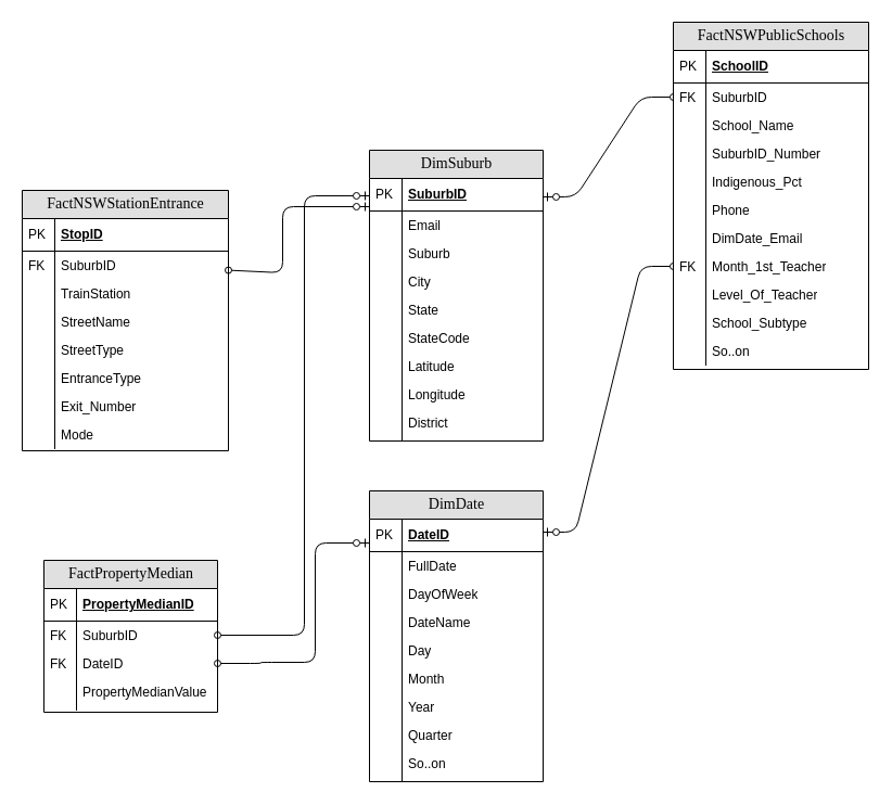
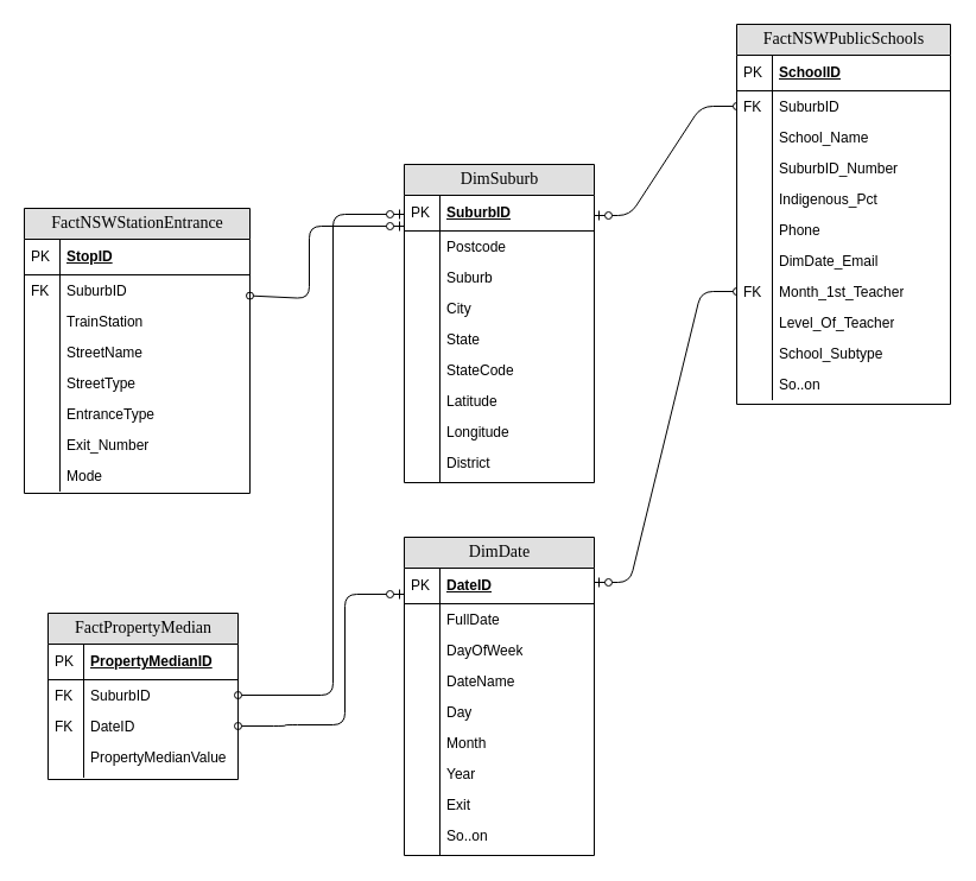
- <mxCell id="18" value="Email" style="shape=partialRectangle;top=0;left=0;right=0;bottom=0;html=1;align=left;verticalAlign=top;fillColor=none;spacingLeft=34;spacingRight=4;whiteSpace=wrap;overflow=hidden;rotatable=0;points=[[0,0.5],[1,0.5]];portConstraint=eastwest;dropTarget=0;" vertex="1" parent="15"><mxGeometry y="56" width="160" height="26" as="geometry" /></mxCell>
+ <mxCell id="18" value="Postcode" style="shape=partialRectangle;top=0;left=0;right=0;bottom=0;html=1;align=left;verticalAlign=top;fillColor=none;spacingLeft=34;spacingRight=4;whiteSpace=wrap;overflow=hidden;rotatable=0;points=[[0,0.5],[1,0.5]];portConstraint=eastwest;dropTarget=0;" vertex="1" parent="15"><mxGeometry y="56" width="160" height="26" as="geometry" /></mxCell>
- <mxCell id="51" value="Quarter" style="shape=partialRectangle;top=0;left=0;right=0;bottom=0;html=1;align=left;verticalAlign=top;fillColor=none;spacingLeft=34;spacingRight=4;whiteSpace=wrap;overflow=hidden;rotatable=0;points=[[0,0.5],[1,0.5]];portConstraint=eastwest;dropTarget=0;" vertex="1" parent="36"><mxGeometry y="212" width="160" height="26" as="geometry" /></mxCell>
+ <mxCell id="51" value="Exit" style="shape=partialRectangle;top=0;left=0;right=0;bottom=0;html=1;align=left;verticalAlign=top;fillColor=none;spacingLeft=34;spacingRight=4;whiteSpace=wrap;overflow=hidden;rotatable=0;points=[[0,0.5],[1,0.5]];portConstraint=eastwest;dropTarget=0;" vertex="1" parent="36"><mxGeometry y="212" width="160" height="26" as="geometry" /></mxCell>
